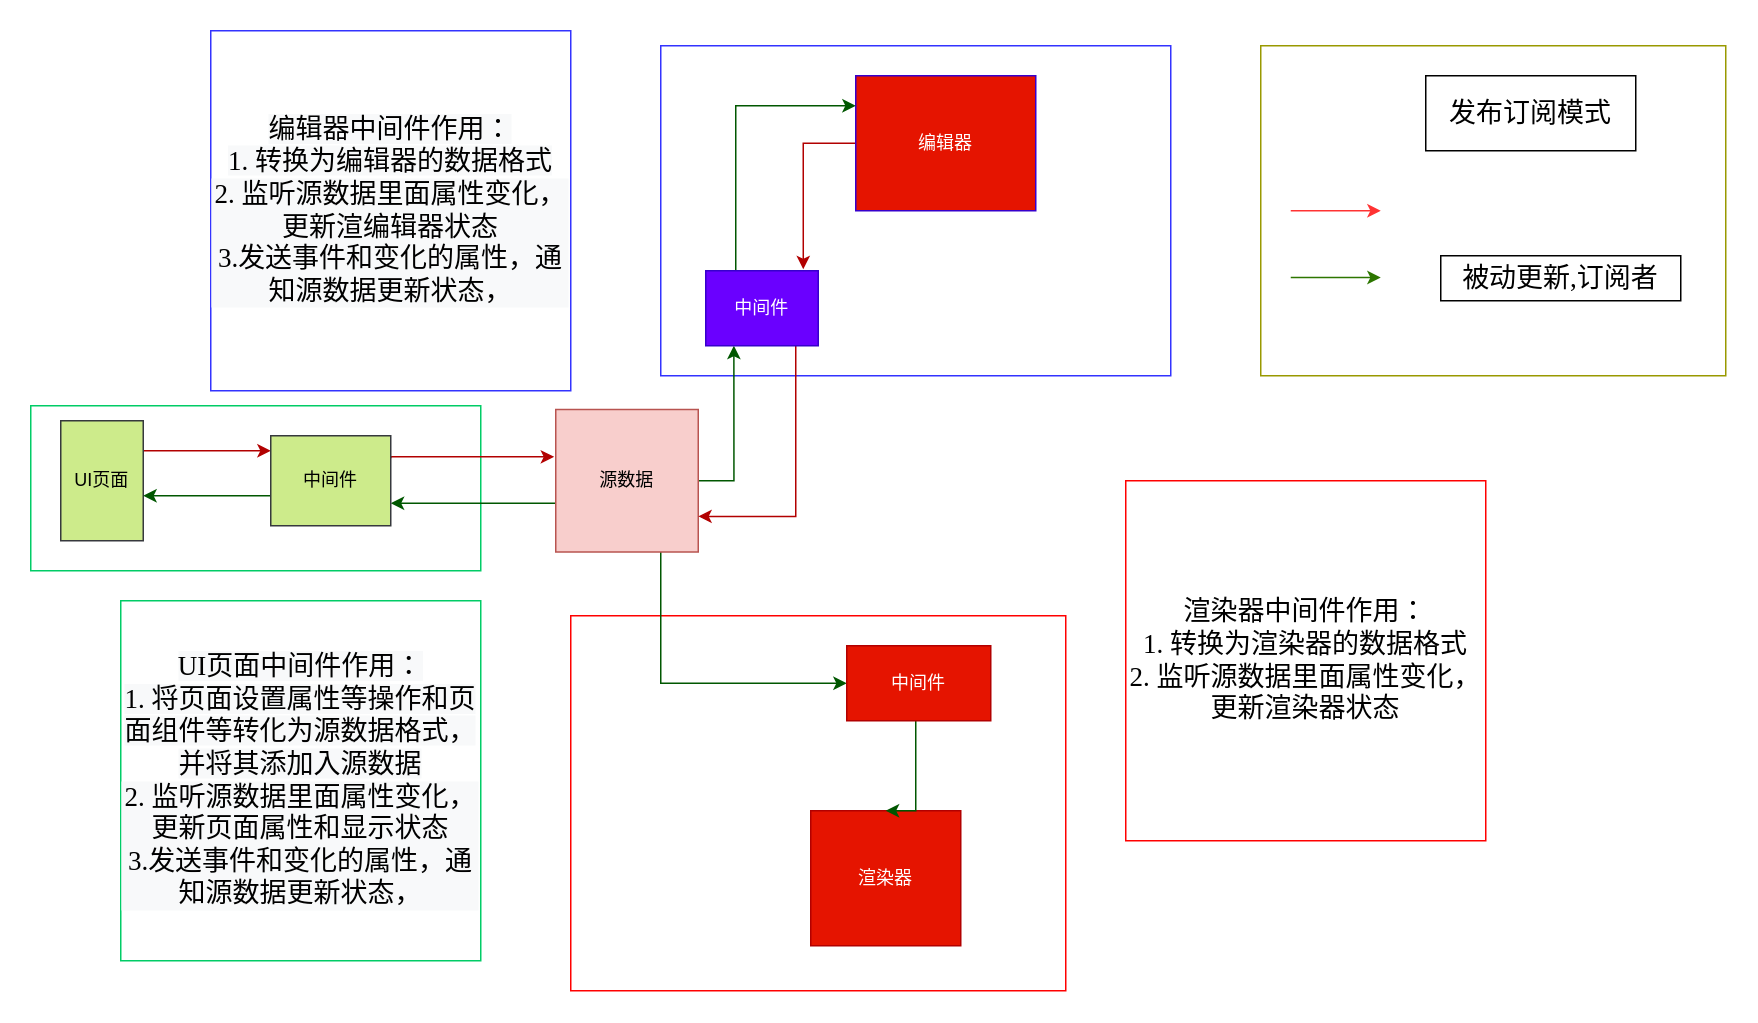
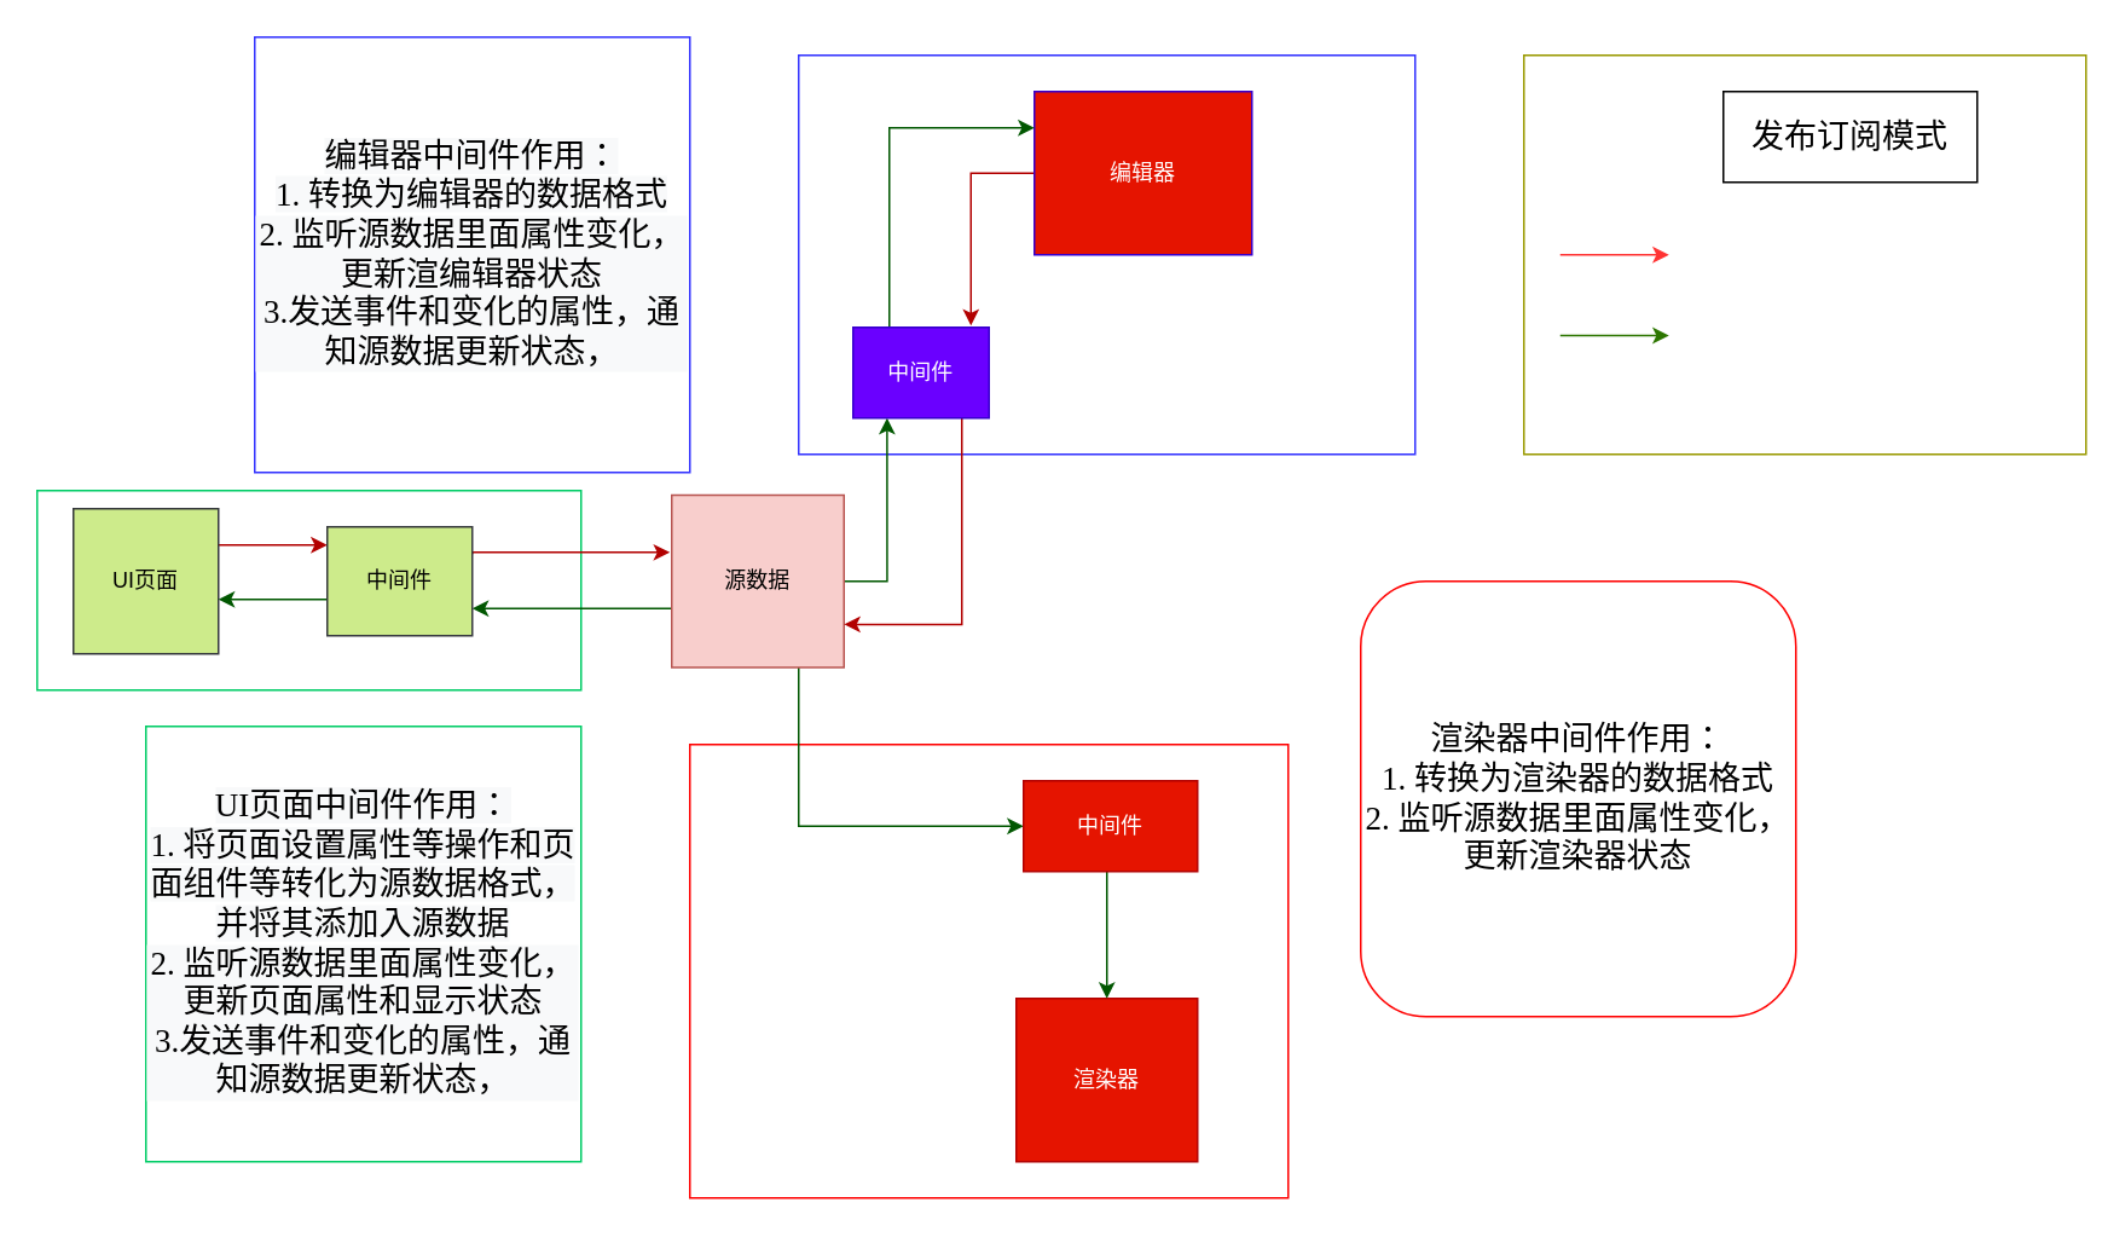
- <mxCell id="30" value="被动更新,订阅者" style="rounded=0;whiteSpace=wrap;html=1;fontFamily=Comic Sans MS;fontSize=18;align=center;" vertex="1" parent="1"><mxGeometry x="960" y="170" width="160" height="30" as="geometry" /></mxCell>
- <mxCell id="11" value="UI页面" style="rounded=0;whiteSpace=wrap;html=1;fillColor=#cdeb8b;strokeColor=#36393d;" vertex="1" parent="1"><mxGeometry x="40" y="280" width="55" height="80" as="geometry" /></mxCell>
+ <mxCell id="11" value="UI页面" style="rounded=0;whiteSpace=wrap;html=1;fillColor=#cdeb8b;strokeColor=#36393d;" vertex="1" parent="1"><mxGeometry x="40" y="280" width="80" height="80" as="geometry" /></mxCell>
- <mxCell id="24" value="渲染器中间件作用：&lt;br style=&quot;font-size: 18px;&quot;&gt;1. 转换为渲染器的数据格式&lt;br style=&quot;font-size: 18px;&quot;&gt;&lt;div style=&quot;font-size: 18px;&quot;&gt;&lt;span style=&quot;font-size: 18px;&quot;&gt;2. 监听源数据里面属性变化，更新渲染器状态&lt;/span&gt;&lt;/div&gt;" style="whiteSpace=wrap;html=1;aspect=fixed;strokeColor=#FF0000;align=center;fontFamily=Comic Sans MS;fontSize=18;" vertex="1" parent="1"><mxGeometry x="750" y="320" width="240" height="240" as="geometry" /></mxCell>
+ <mxCell id="24" value="渲染器中间件作用：&lt;br style=&quot;font-size: 18px;&quot;&gt;1. 转换为渲染器的数据格式&lt;br style=&quot;font-size: 18px;&quot;&gt;&lt;div style=&quot;font-size: 18px;&quot;&gt;&lt;span style=&quot;font-size: 18px;&quot;&gt;2. 监听源数据里面属性变化，更新渲染器状态&lt;/span&gt;&lt;/div&gt;" style="whiteSpace=wrap;html=1;aspect=fixed;strokeColor=#FF0000;align=center;fontFamily=Comic Sans MS;fontSize=18;rounded=1;" vertex="1" parent="1"><mxGeometry x="750" y="320" width="240" height="240" as="geometry" /></mxCell>
- <mxCell id="14" value="渲染器" style="rounded=0;whiteSpace=wrap;html=1;fillColor=#e51400;strokeColor=#B20000;fontColor=#ffffff;" vertex="1" parent="1"><mxGeometry x="540" y="540" width="100" height="90" as="geometry" /></mxCell>
+ <mxCell id="14" value="渲染器" style="rounded=0;whiteSpace=wrap;html=1;fillColor=#e51400;strokeColor=#B20000;fontColor=#ffffff;" vertex="1" parent="1"><mxGeometry x="560" y="550" width="100" height="90" as="geometry" /></mxCell>
